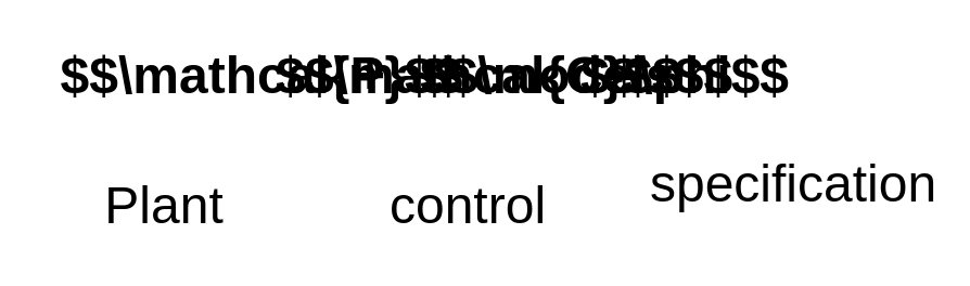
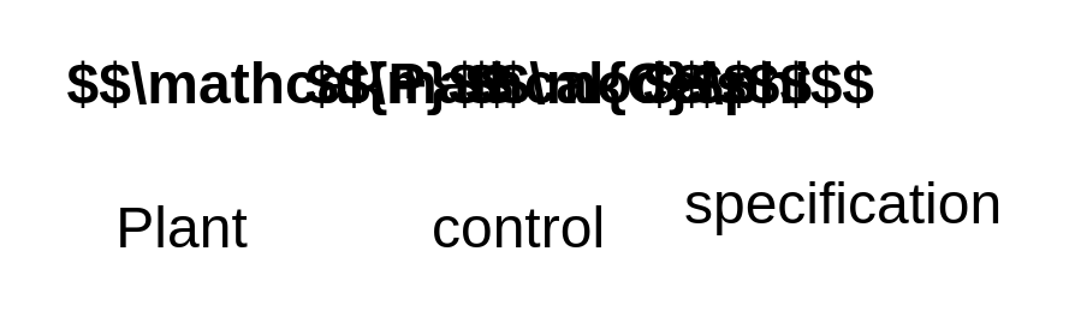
- <mxCell id="9" value="specification" style="text;html=1;align=center;verticalAlign=middle;resizable=0;points=[];autosize=1;strokeColor=none;fillColor=none;fontSize=24;" parent="1" vertex="1"><mxGeometry x="290" y="70" width="150" height="30" as="geometry" /></mxCell>
+ <mxCell id="9" value="specification" style="text;html=1;align=center;verticalAlign=middle;resizable=0;points=[];autosize=1;strokeColor=none;fillColor=none;fontSize=24;" parent="1" vertex="1"><mxGeometry x="275" y="70" width="150" height="30" as="geometry" /></mxCell>
